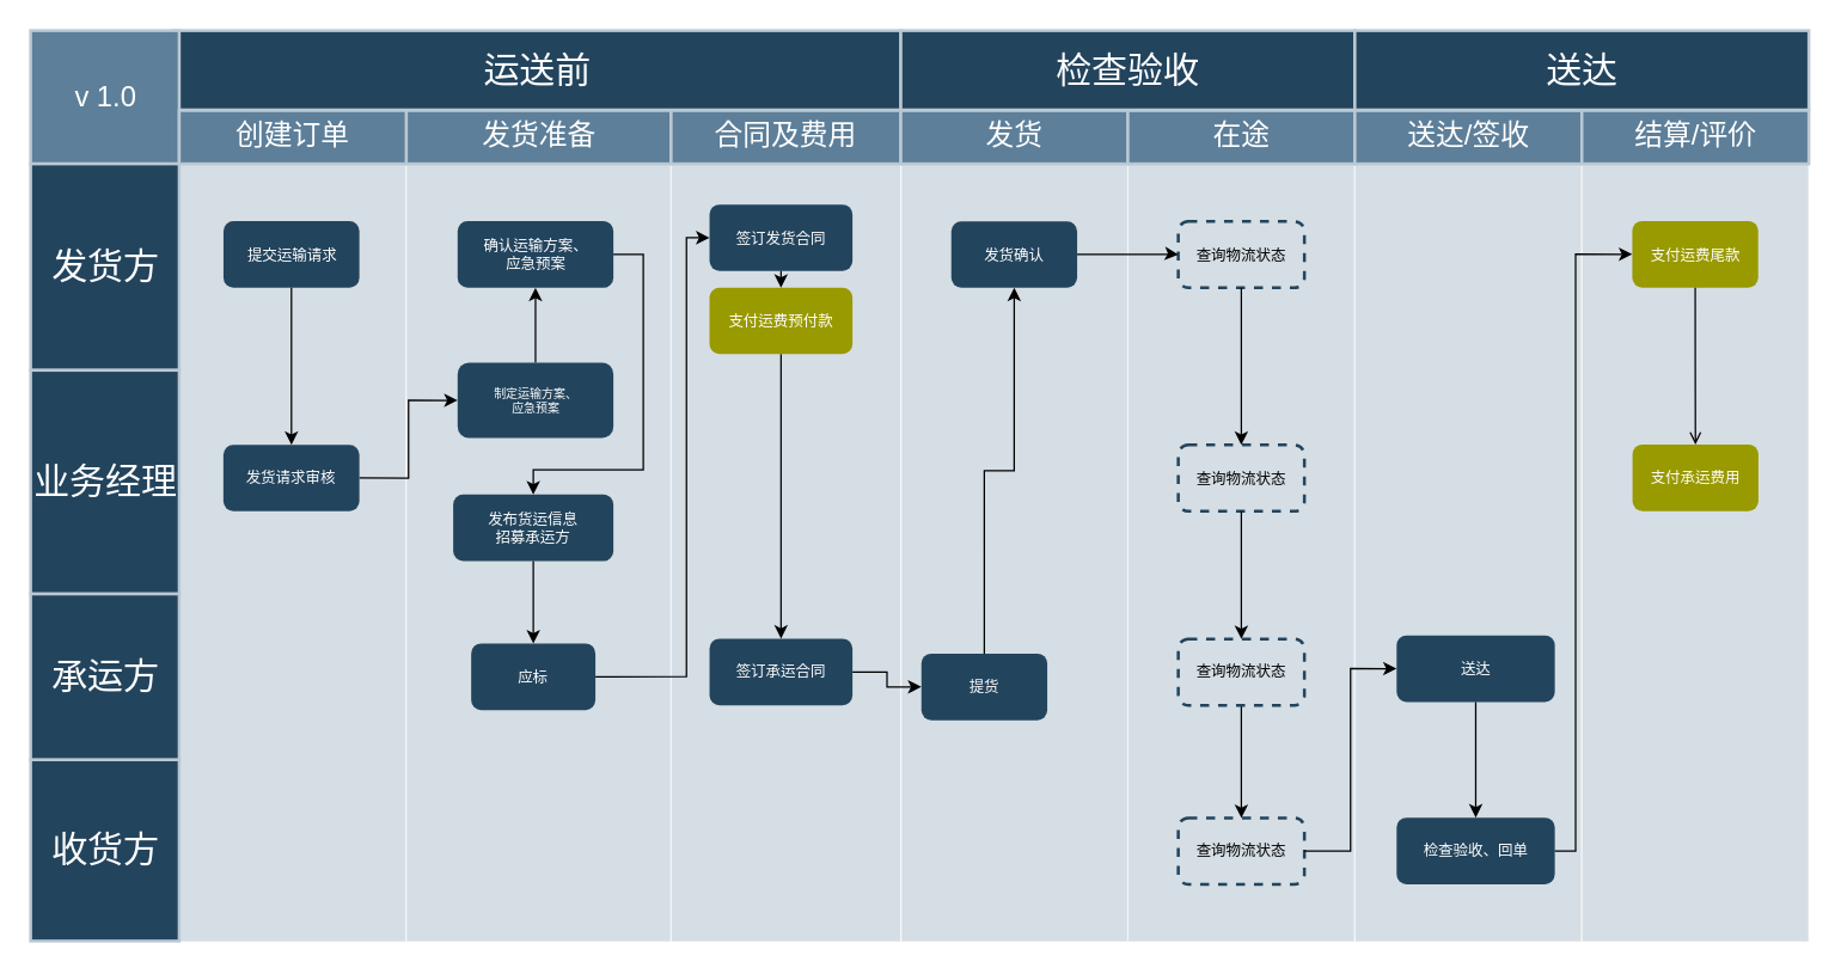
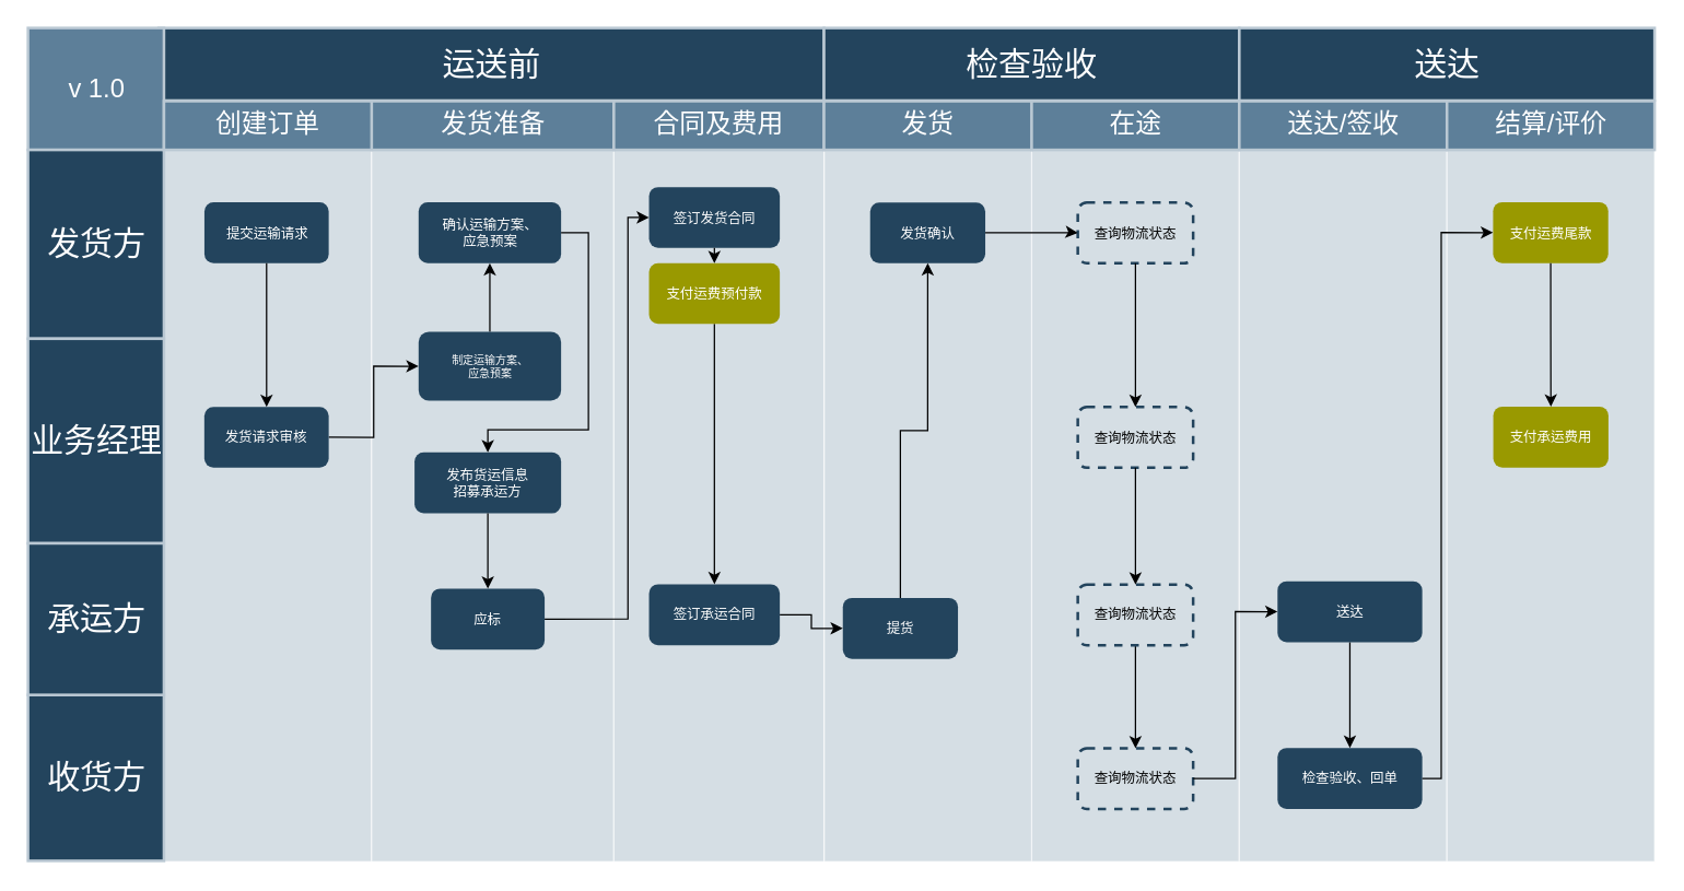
- <mxCell id="35" style="edgeStyle=orthogonalEdgeStyle;rounded=0;orthogonalLoop=1;jettySize=auto;html=1;exitX=0.5;exitY=1;exitDx=0;exitDy=0;endArrow=open;" parent="2" source="33" target="34" edge="1"><mxGeometry relative="1" as="geometry" /></mxCell>
+ <mxCell id="35" style="edgeStyle=orthogonalEdgeStyle;rounded=0;orthogonalLoop=1;jettySize=auto;html=1;exitX=0.5;exitY=1;exitDx=0;exitDy=0;" parent="2" source="33" target="34" edge="1"><mxGeometry relative="1" as="geometry" /></mxCell>
